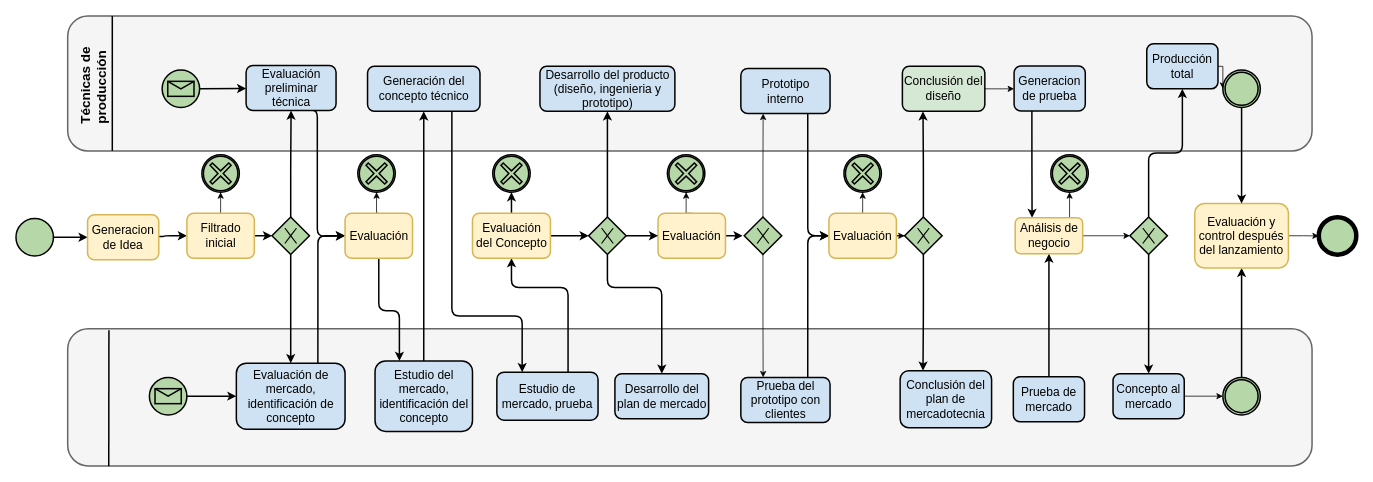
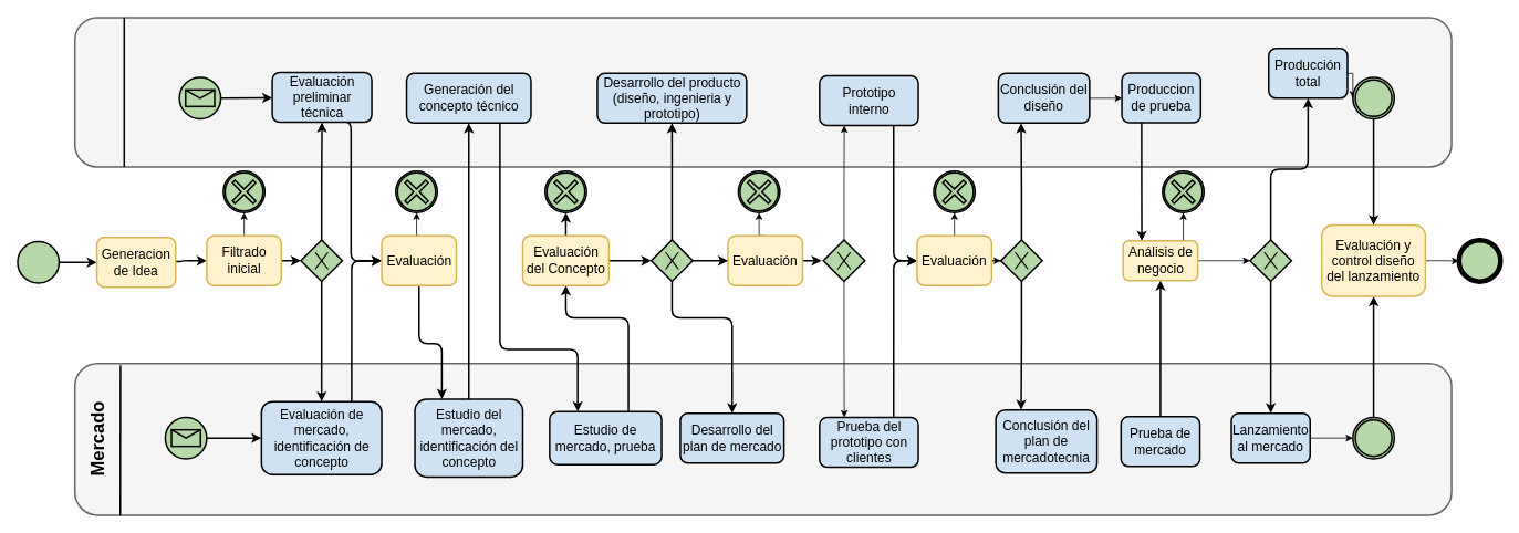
- <mxCell id="20" value="Técnicas de producción&amp;nbsp;" style="text;horizontal=0;fontSize=18;fontStyle=1;html=1;verticalAlign=middle;align=center;whiteSpace=wrap;" parent="1" vertex="1"><mxGeometry x="99.5" y="61" width="50" height="106" as="geometry" /></mxCell>
- <mxCell id="14" value="Conclusión del diseño" style="rounded=1;fillColor=#d5e8d4;strokeWidth=2;html=1;fontSize=16;whiteSpace=wrap;" vertex="1" parent="1"><mxGeometry x="1203" y="88" width="110" height="60" as="geometry" /></mxCell>
+ <mxCell id="14" value="Conclusión del diseño" style="rounded=1;fillColor=#CFE2F3;strokeWidth=2;html=1;fontSize=16;whiteSpace=wrap;" vertex="1" parent="1"><mxGeometry x="1203" y="88" width="110" height="60" as="geometry" /></mxCell>
- <mxCell id="16" value="Generacion de prueba" style="rounded=1;fillColor=#CFE2F3;strokeWidth=2;html=1;fontSize=16;whiteSpace=wrap;" vertex="1" parent="1"><mxGeometry x="1352" y="87.5" width="95" height="60" as="geometry" /></mxCell>
+ <mxCell id="16" value="Produccion de prueba" style="rounded=1;fillColor=#CFE2F3;strokeWidth=2;html=1;fontSize=16;whiteSpace=wrap;" vertex="1" parent="1"><mxGeometry x="1352" y="87.5" width="95" height="60" as="geometry" /></mxCell>
- <mxCell id="69" value="Evaluación y control después del lanzamiento" style="rounded=1;fillColor=#fff2cc;strokeWidth=2;html=1;fontSize=16;whiteSpace=wrap;strokeColor=#d6b656;" vertex="1" parent="1"><mxGeometry x="1593" y="271" width="125" height="86" as="geometry" /></mxCell>
+ <mxCell id="69" value="Evaluación y control diseño del lanzamiento" style="rounded=1;fillColor=#fff2cc;strokeWidth=2;html=1;fontSize=16;whiteSpace=wrap;strokeColor=#d6b656;" vertex="1" parent="1"><mxGeometry x="1593" y="271" width="125" height="86" as="geometry" /></mxCell>
- <mxCell id="48" value="Concepto al mercado" style="rounded=1;fillColor=#CFE2F3;strokeWidth=2;html=1;fontSize=16;whiteSpace=wrap;" vertex="1" parent="1"><mxGeometry x="1484" y="498" width="95" height="60" as="geometry" /></mxCell>
+ <mxCell id="48" value="Lanzamiento al mercado" style="rounded=1;fillColor=#CFE2F3;strokeWidth=2;html=1;fontSize=16;whiteSpace=wrap;" vertex="1" parent="1"><mxGeometry x="1484" y="498" width="95" height="60" as="geometry" /></mxCell>
+ <mxCell id="22" value="Mercado" style="text;horizontal=0;fontSize=22;fontStyle=1;html=1;align=center;" parent="1" vertex="1"><mxGeometry x="97" y="477.5" width="35" height="104" as="geometry" /></mxCell>
